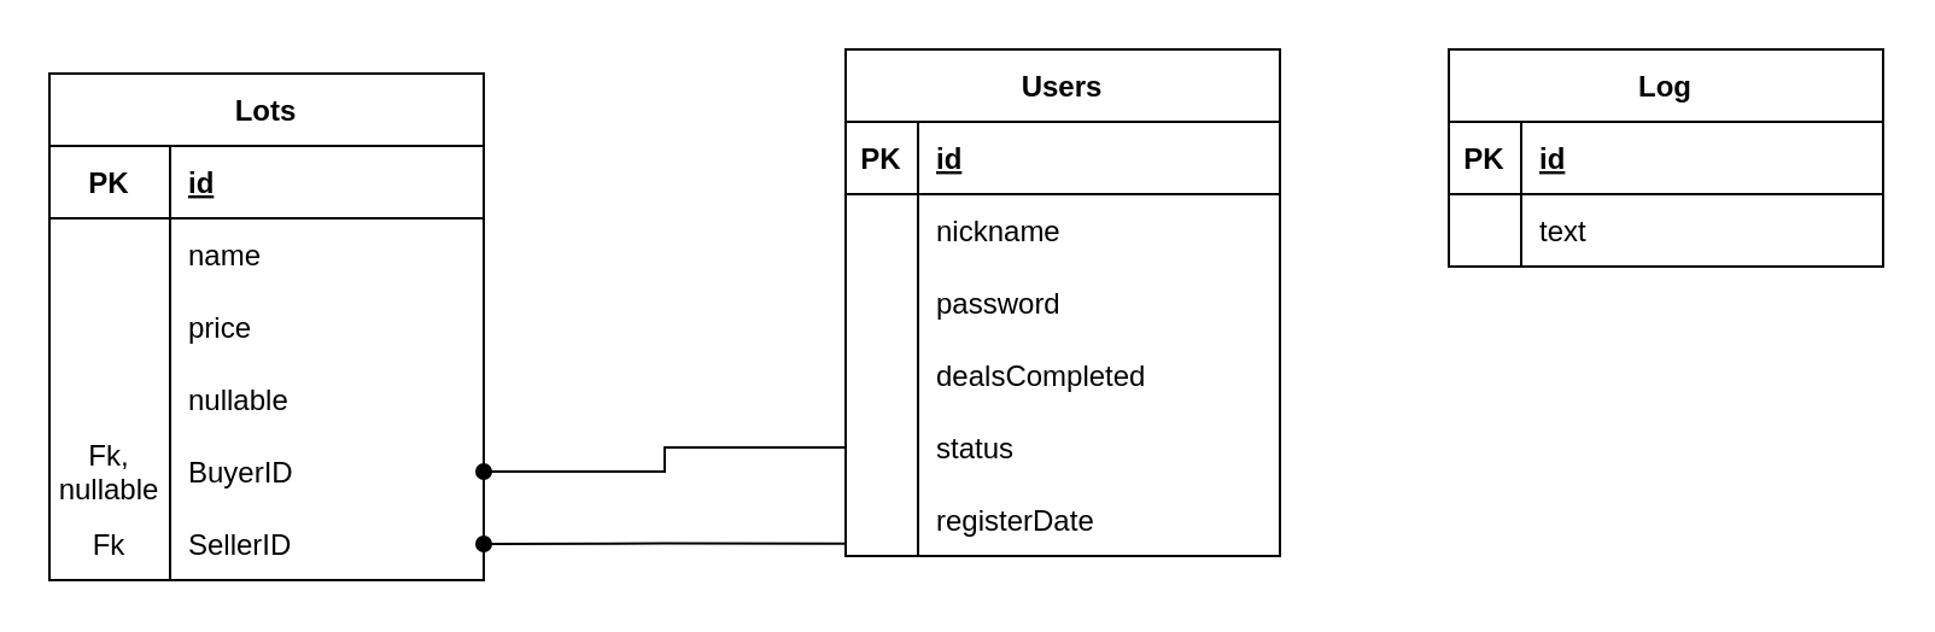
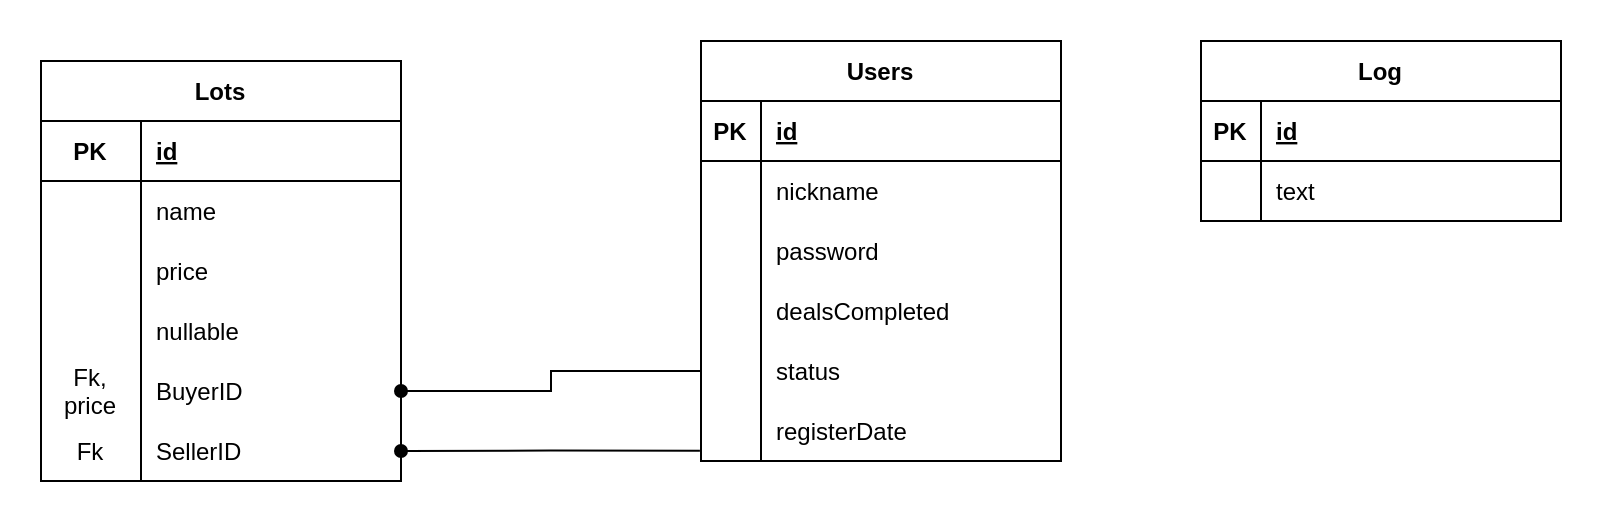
- <mxCell id="35" value="Fk, &#10;nullable" style="shape=partialRectangle;connectable=0;fillColor=none;top=0;left=0;bottom=0;right=0;editable=1;overflow=hidden;" vertex="1" parent="34"><mxGeometry width="50" height="30" as="geometry"><mxRectangle width="50" height="30" as="alternateBounds" /></mxGeometry></mxCell>
+ <mxCell id="35" value="Fk, &#10;price" style="shape=partialRectangle;connectable=0;fillColor=none;top=0;left=0;bottom=0;right=0;editable=1;overflow=hidden;" vertex="1" parent="34"><mxGeometry width="50" height="30" as="geometry"><mxRectangle width="50" height="30" as="alternateBounds" /></mxGeometry></mxCell>
